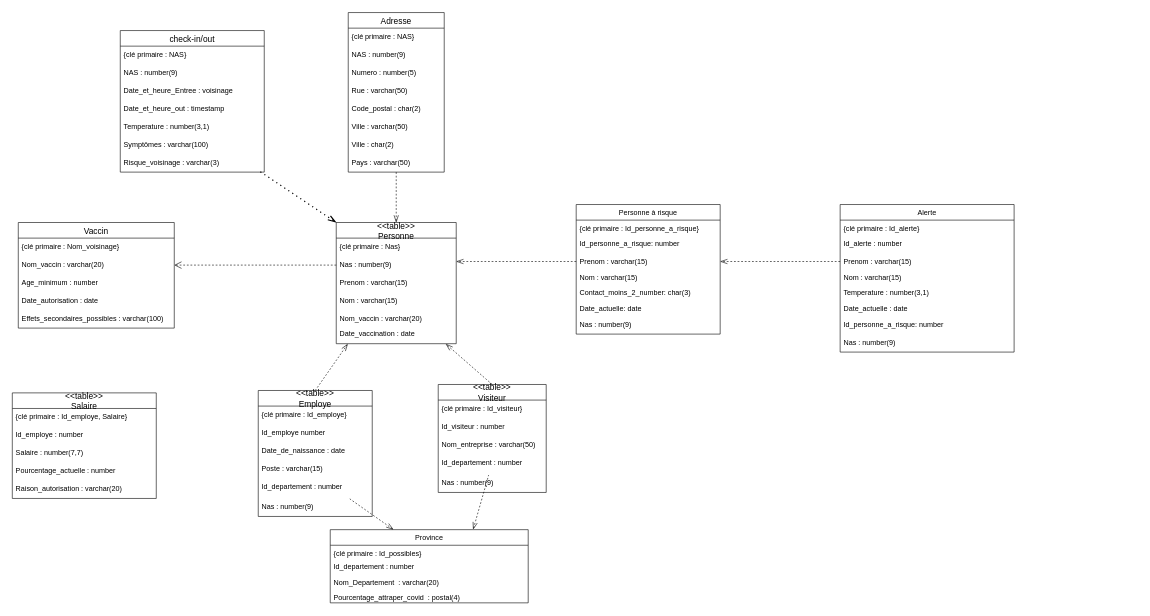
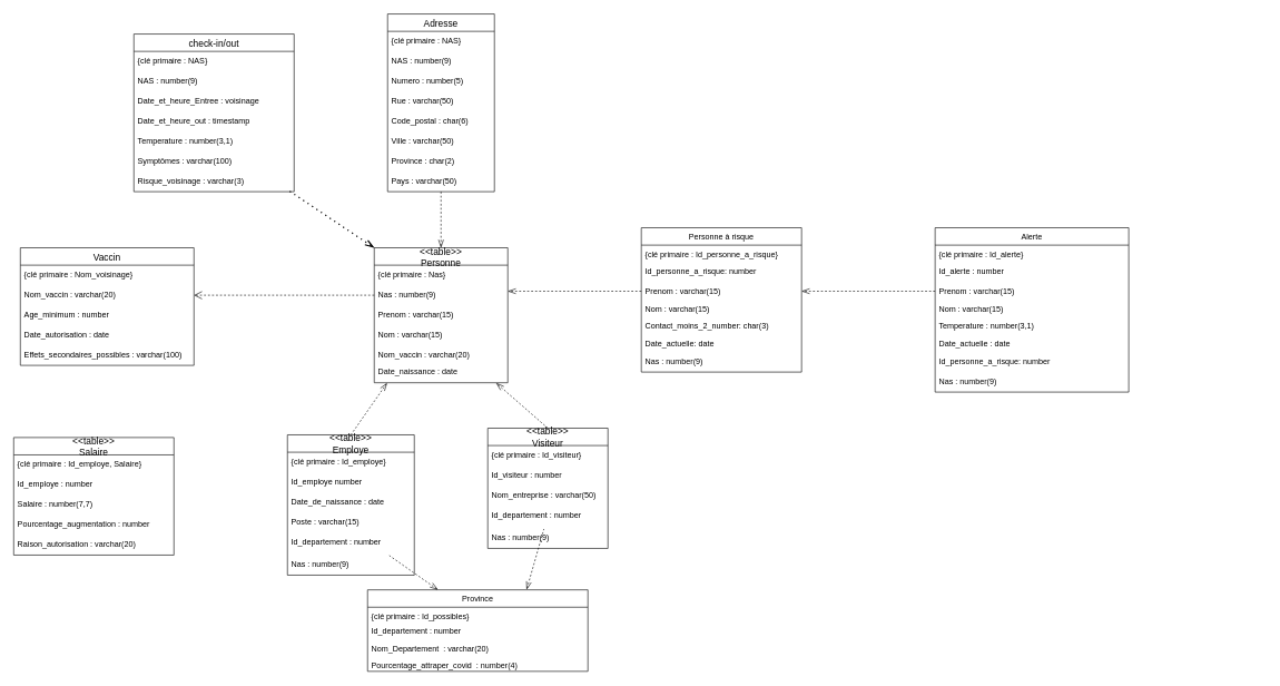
- <mxCell id="62" value="Code_postal : char(2)" style="text;strokeColor=none;fillColor=none;spacingLeft=4;spacingRight=4;overflow=hidden;rotatable=0;points=[[0,0.5],[1,0.5]];portConstraint=eastwest;fontSize=12;" parent="57" vertex="1"><mxGeometry y="146" width="160" height="30" as="geometry" /></mxCell>
+ <mxCell id="62" value="Code_postal : char(6)" style="text;strokeColor=none;fillColor=none;spacingLeft=4;spacingRight=4;overflow=hidden;rotatable=0;points=[[0,0.5],[1,0.5]];portConstraint=eastwest;fontSize=12;" parent="57" vertex="1"><mxGeometry y="146" width="160" height="30" as="geometry" /></mxCell>
- <mxCell id="64" value="Ville : char(2)" style="text;strokeColor=none;fillColor=none;spacingLeft=4;spacingRight=4;overflow=hidden;rotatable=0;points=[[0,0.5],[1,0.5]];portConstraint=eastwest;fontSize=12;" parent="57" vertex="1"><mxGeometry y="206" width="160" height="30" as="geometry" /></mxCell>
+ <mxCell id="64" value="Province : char(2)" style="text;strokeColor=none;fillColor=none;spacingLeft=4;spacingRight=4;overflow=hidden;rotatable=0;points=[[0,0.5],[1,0.5]];portConstraint=eastwest;fontSize=12;" parent="57" vertex="1"><mxGeometry y="206" width="160" height="30" as="geometry" /></mxCell>
- <mxCell id="16" value="Date_vaccination : date" style="text;strokeColor=none;fillColor=none;spacingLeft=4;spacingRight=4;overflow=hidden;rotatable=0;points=[[0,0.5],[1,0.5]];portConstraint=eastwest;fontSize=12;" parent="10" vertex="1"><mxGeometry y="172" width="200" height="30" as="geometry" /></mxCell>
+ <mxCell id="16" value="Date_naissance : date" style="text;strokeColor=none;fillColor=none;spacingLeft=4;spacingRight=4;overflow=hidden;rotatable=0;points=[[0,0.5],[1,0.5]];portConstraint=eastwest;fontSize=12;" parent="10" vertex="1"><mxGeometry y="172" width="200" height="30" as="geometry" /></mxCell>
- <mxCell id="54" value="Pourcentage_actuelle : number" style="text;strokeColor=none;fillColor=none;spacingLeft=4;spacingRight=4;overflow=hidden;rotatable=0;points=[[0,0.5],[1,0.5]];portConstraint=eastwest;fontSize=12;" parent="50" vertex="1"><mxGeometry y="116" width="240" height="30" as="geometry" /></mxCell>
+ <mxCell id="54" value="Pourcentage_augmentation : number" style="text;strokeColor=none;fillColor=none;spacingLeft=4;spacingRight=4;overflow=hidden;rotatable=0;points=[[0,0.5],[1,0.5]];portConstraint=eastwest;fontSize=12;" parent="50" vertex="1"><mxGeometry y="116" width="240" height="30" as="geometry" /></mxCell>
- <mxCell id="34" value="Pourcentage_attraper_covid  : postal(4)" style="text;strokeColor=none;fillColor=none;align=left;verticalAlign=top;spacingLeft=4;spacingRight=4;overflow=hidden;rotatable=0;points=[[0,0.5],[1,0.5]];portConstraint=eastwest;" parent="30" vertex="1"><mxGeometry y="100" width="330" height="22" as="geometry" /></mxCell>
+ <mxCell id="34" value="Pourcentage_attraper_covid  : number(4)" style="text;strokeColor=none;fillColor=none;align=left;verticalAlign=top;spacingLeft=4;spacingRight=4;overflow=hidden;rotatable=0;points=[[0,0.5],[1,0.5]];portConstraint=eastwest;" parent="30" vertex="1"><mxGeometry y="100" width="330" height="22" as="geometry" /></mxCell>
